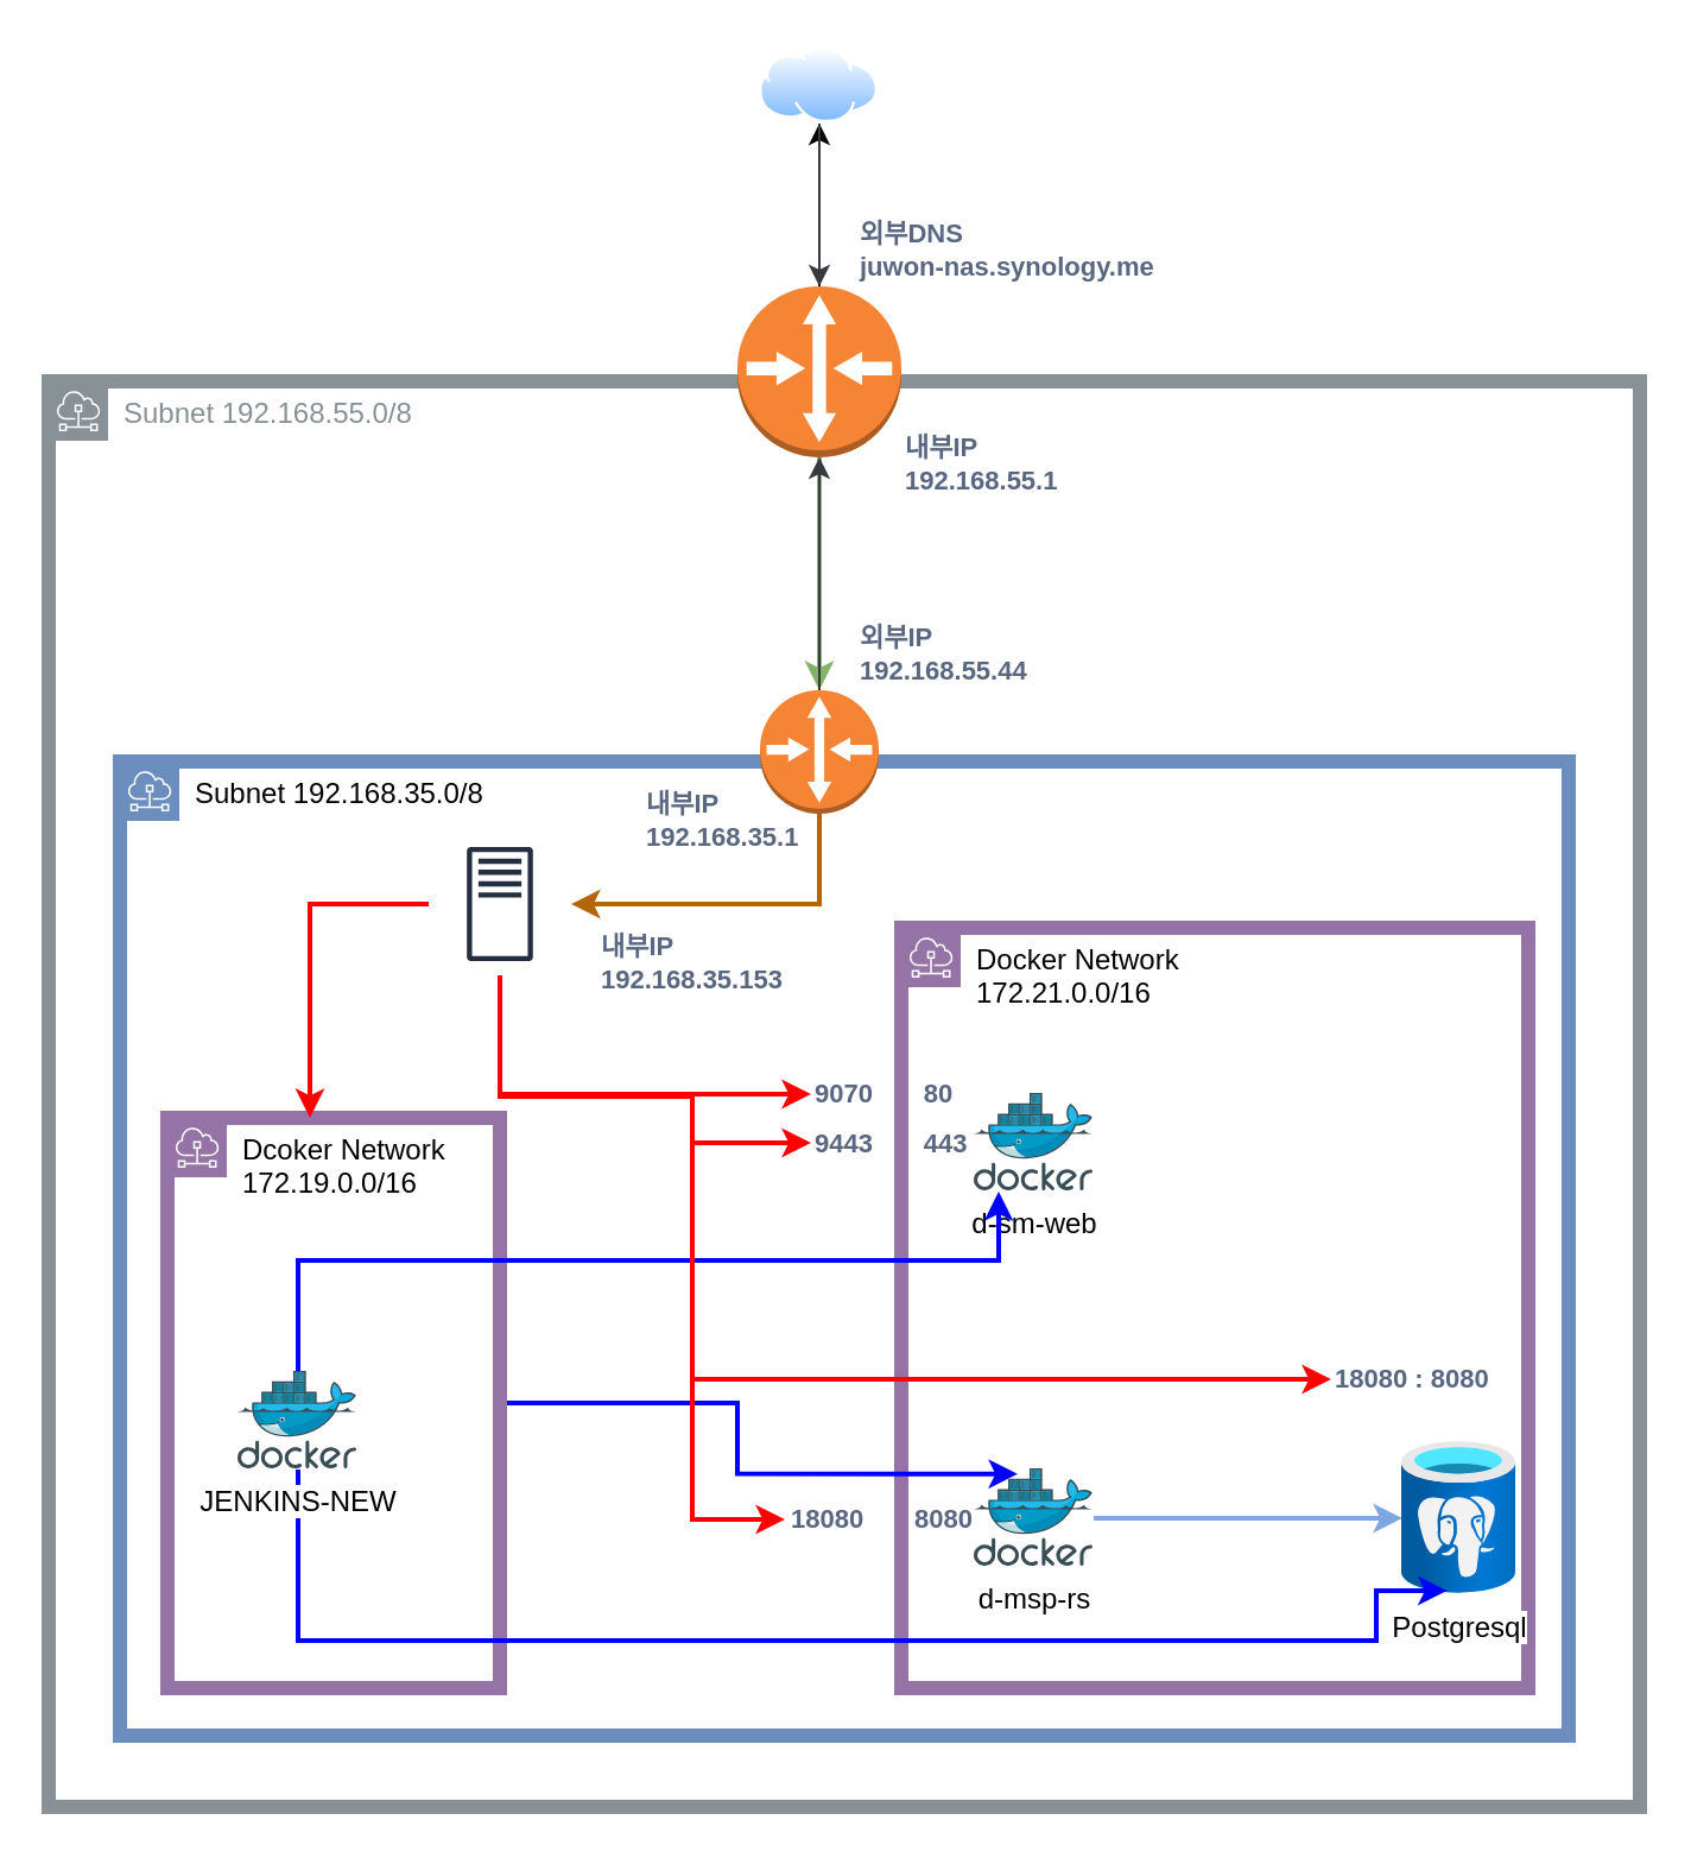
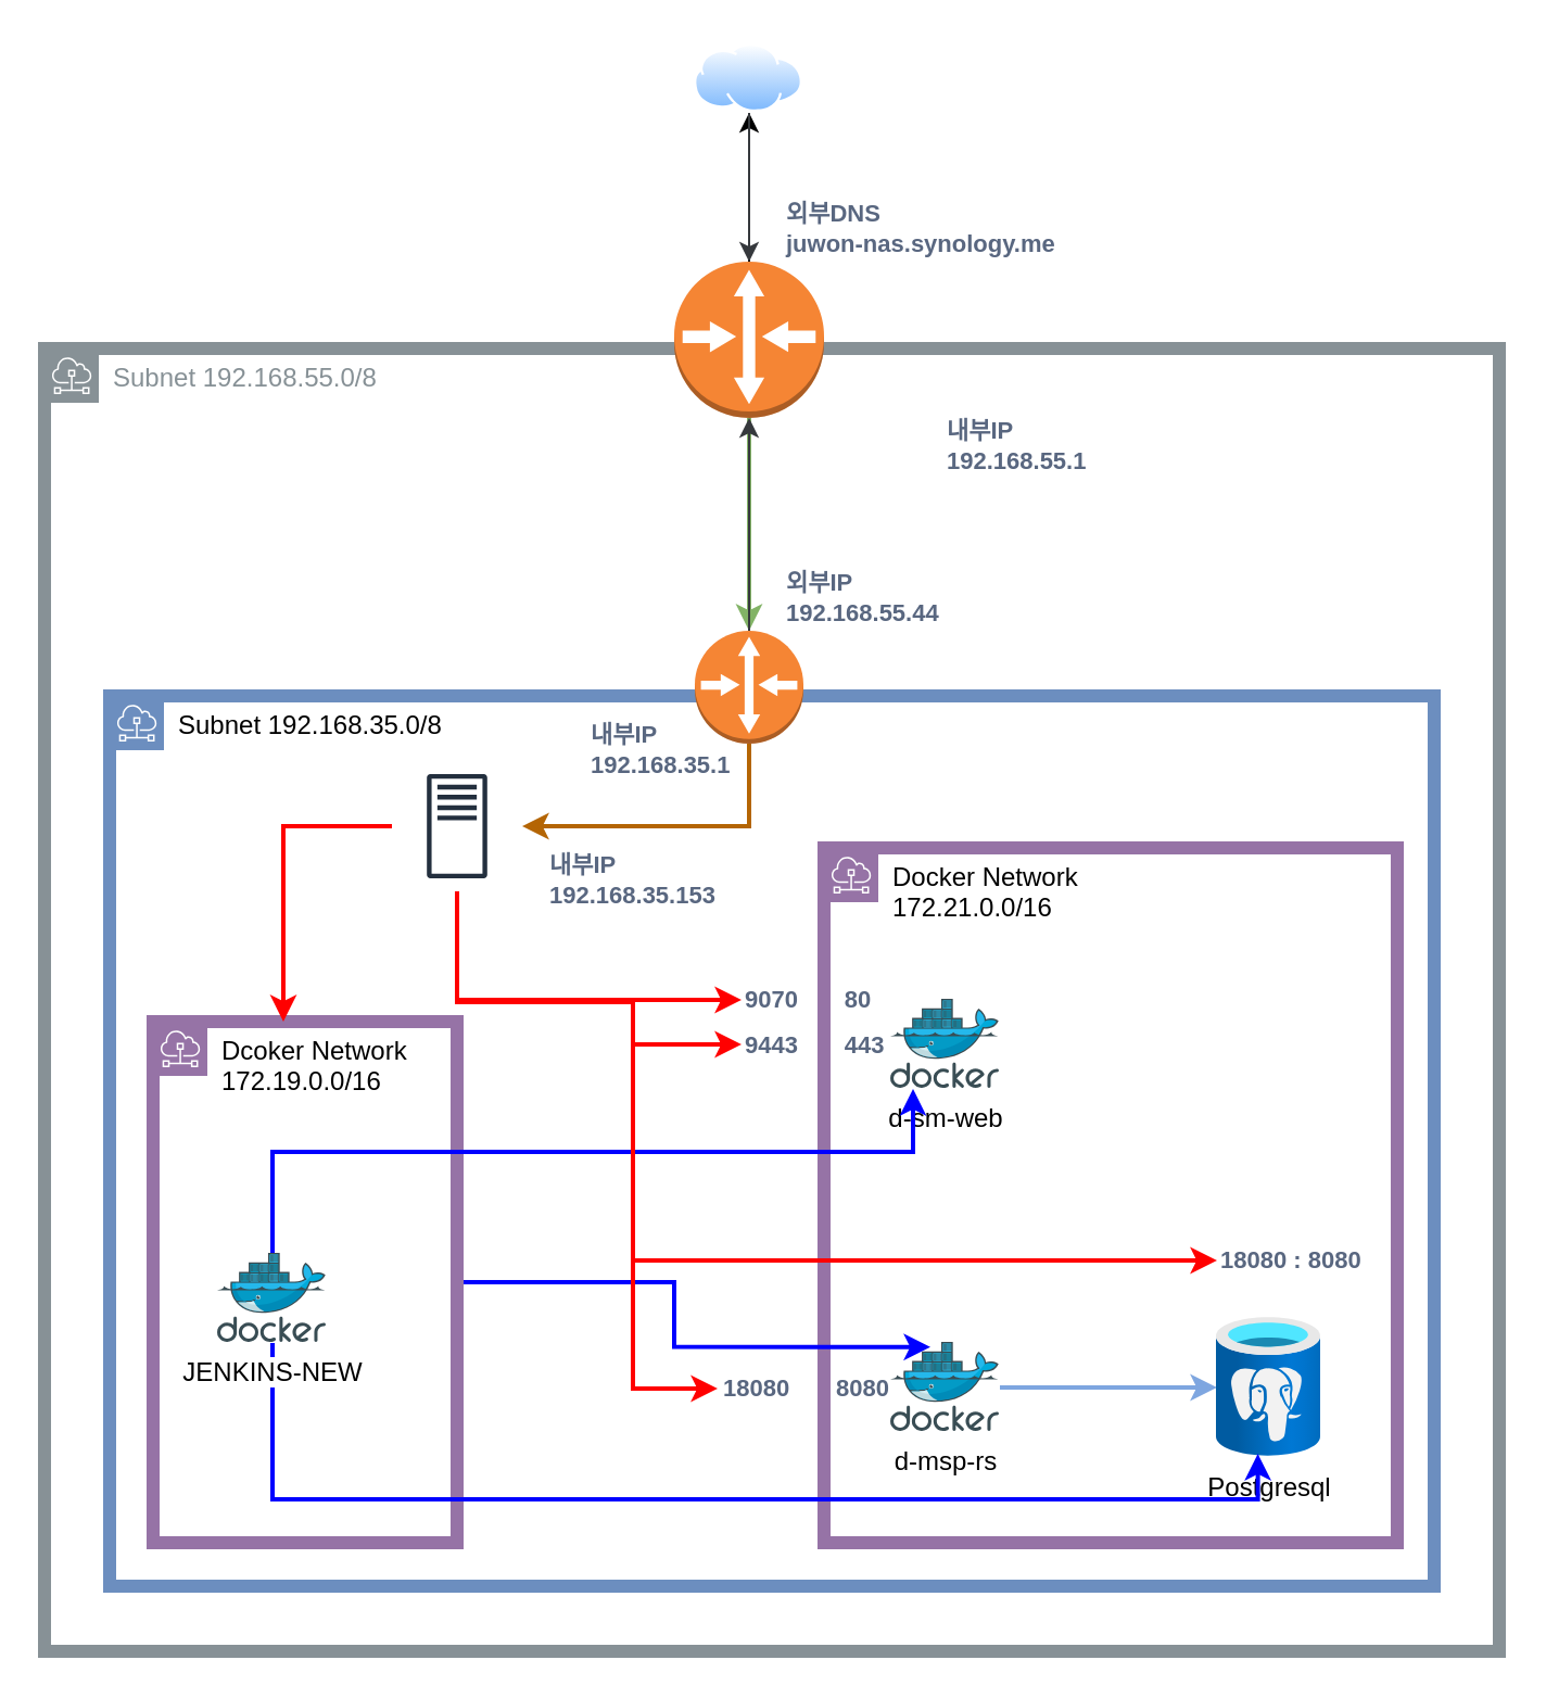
- <mxCell id="27" value="내부IP&lt;br&gt;192.168.55.1" style="fillColor=none;strokeColor=none;html=1;fontSize=11;fontStyle=0;align=left;fontColor=#596780;fontStyle=1;fontSize=11" vertex="1" parent="1"><mxGeometry x="379" y="180" width="71" height="30" as="geometry" /></mxCell>
+ <mxCell id="27" value="내부IP&lt;br&gt;192.168.55.1" style="fillColor=none;strokeColor=none;html=1;fontSize=11;fontStyle=0;align=left;fontColor=#596780;fontStyle=1;fontSize=11" vertex="1" parent="1"><mxGeometry x="434" y="190" width="71" height="30" as="geometry" /></mxCell>
- <mxCell id="22" value="Postgresql" style="image;aspect=fixed;html=1;points=[];align=center;fontSize=12;image=img/lib/azure2/databases/Azure_Database_PostgreSQL_Server.svg;" vertex="1" parent="1"><mxGeometry x="590" y="606.5" width="48" height="64" as="geometry" /></mxCell>
+ <mxCell id="22" value="Postgresql" style="image;aspect=fixed;html=1;points=[];align=center;fontSize=12;image=img/lib/azure2/databases/Azure_Database_PostgreSQL_Server.svg;" vertex="1" parent="1"><mxGeometry x="560" y="606.5" width="48" height="64" as="geometry" /></mxCell>
